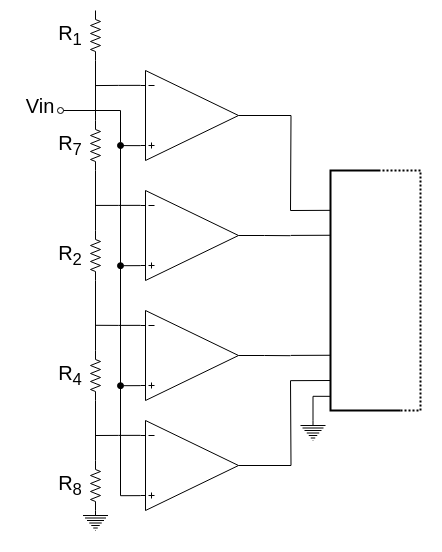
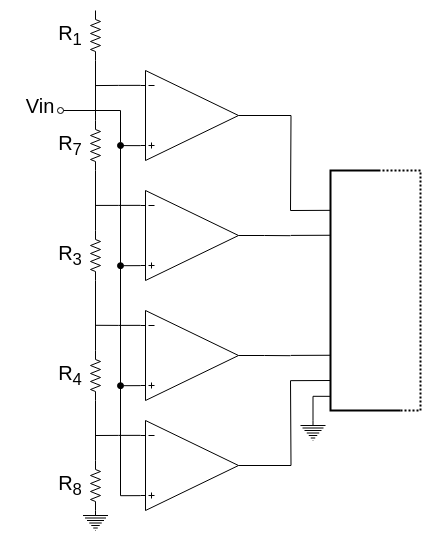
- <mxCell id="39" value="R&lt;sub&gt;2&lt;/sub&gt;" style="text;html=1;strokeColor=none;fillColor=none;align=center;verticalAlign=middle;whiteSpace=wrap;rounded=0;fontSize=20;" vertex="1" parent="1"><mxGeometry x="50" y="240" width="40" height="30" as="geometry" /></mxCell>
+ <mxCell id="39" value="R&lt;sub&gt;3&lt;/sub&gt;" style="text;html=1;strokeColor=none;fillColor=none;align=center;verticalAlign=middle;whiteSpace=wrap;rounded=0;fontSize=20;" vertex="1" parent="1"><mxGeometry x="50" y="240" width="40" height="30" as="geometry" /></mxCell>
